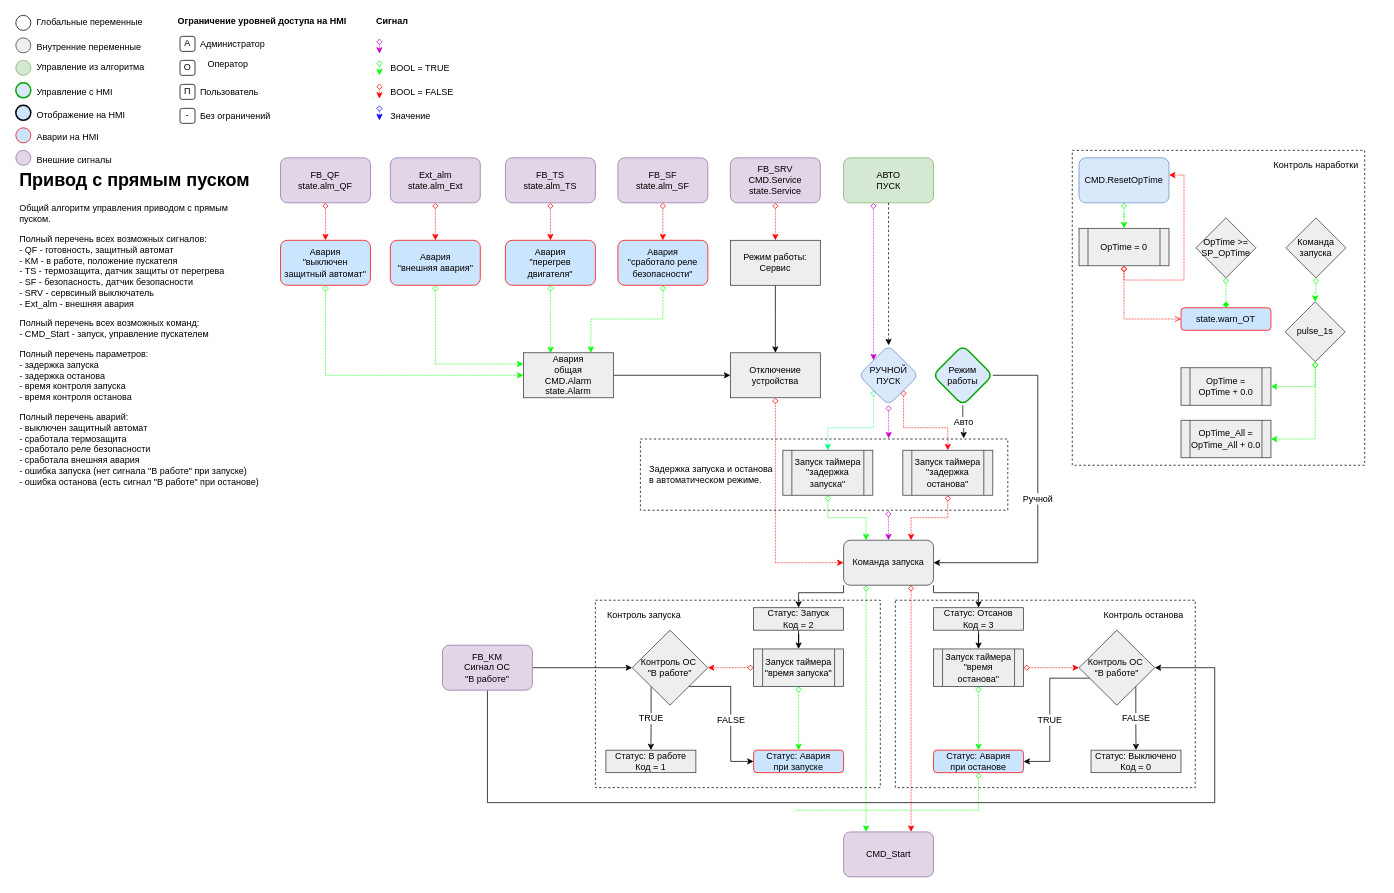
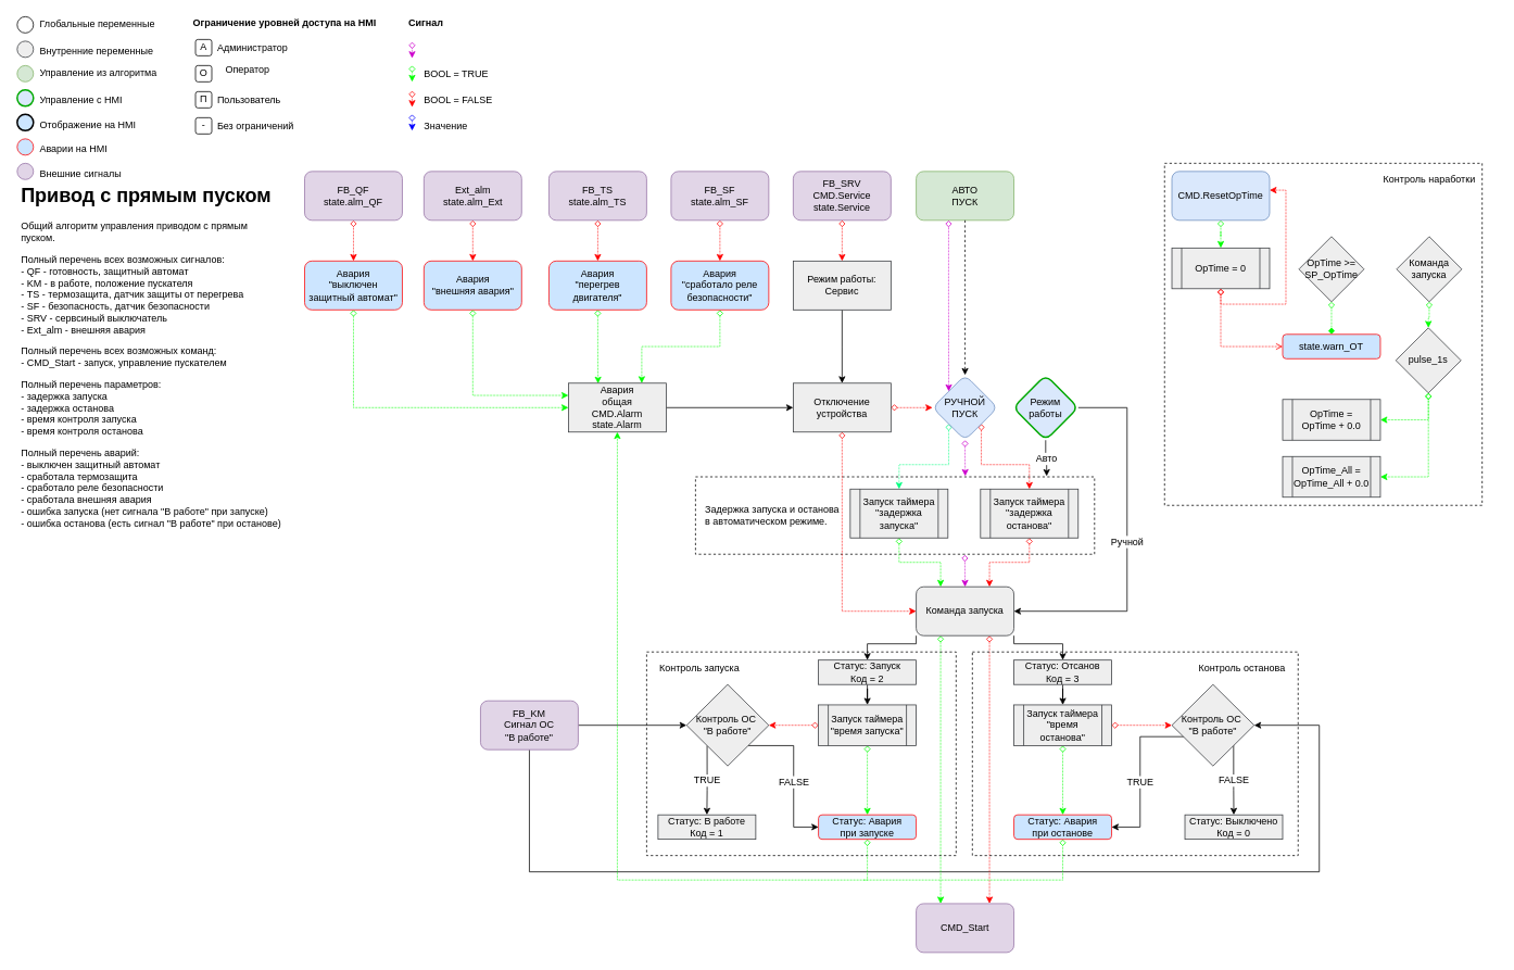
+ <mxCell id="91" style="edgeStyle=orthogonalEdgeStyle;rounded=0;orthogonalLoop=1;jettySize=auto;html=1;dashed=1;dashPattern=1 1;fontSize=12;startArrow=diamond;startFill=0;endArrow=classic;endFill=1;strokeColor=#FF0000;exitX=1;exitY=0.5;exitDx=0;exitDy=0;entryX=0;entryY=0.5;entryDx=0;entryDy=0;" parent="1" source="93" target="47" edge="1"><mxGeometry relative="1" as="geometry"><mxPoint x="1089" y="500" as="sourcePoint" /><mxPoint x="1139" y="500" as="targetPoint" /></mxGeometry></mxCell>
+ <mxCell id="77" style="edgeStyle=orthogonalEdgeStyle;rounded=0;orthogonalLoop=1;jettySize=auto;html=1;dashed=1;dashPattern=1 1;fontSize=12;startArrow=diamond;startFill=0;endArrow=classic;endFill=1;strokeColor=#00FF00;" parent="1" source="78" target="43" edge="1"><mxGeometry relative="1" as="geometry"><Array as="points"><mxPoint x="1064" y="1080" /><mxPoint x="757" y="1080" /></Array></mxGeometry></mxCell>
